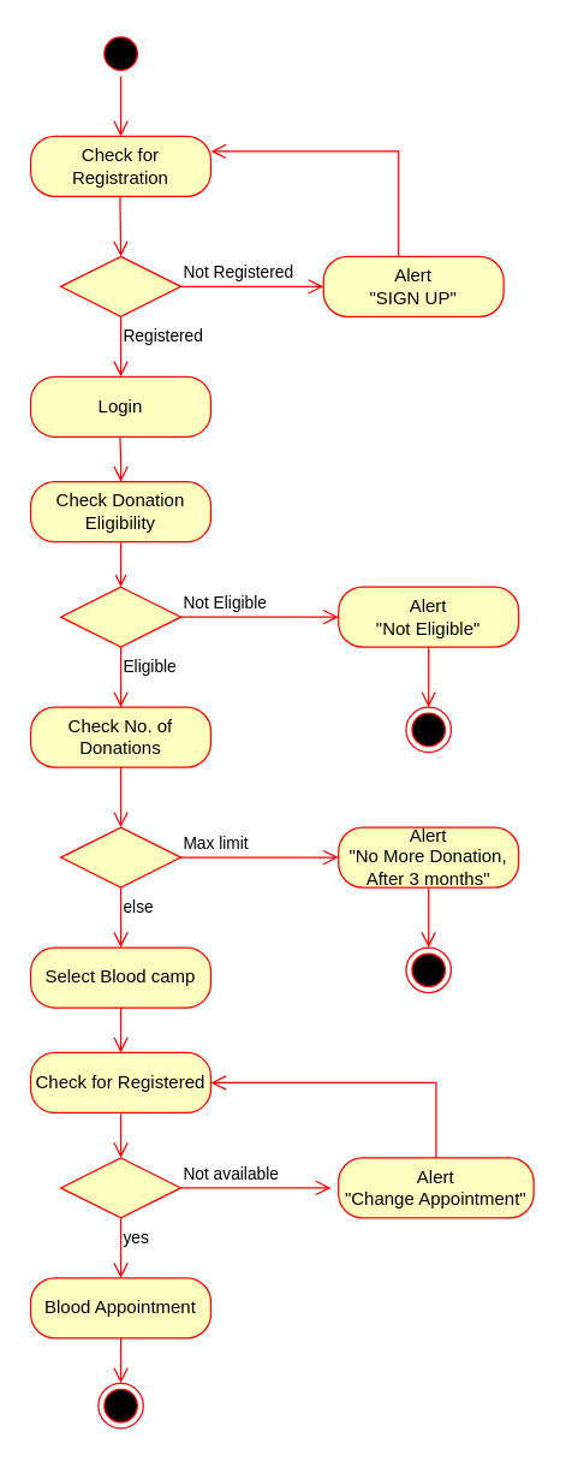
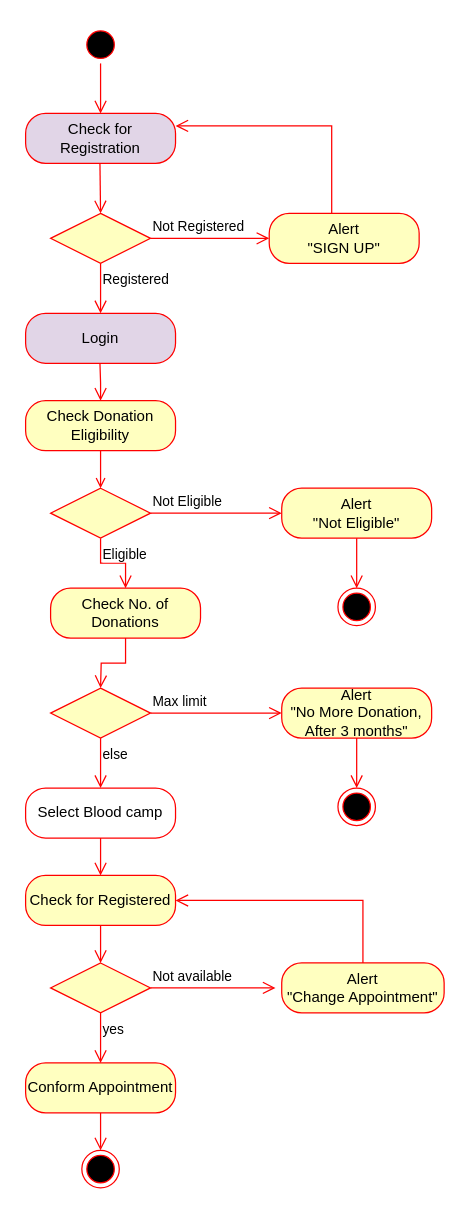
- <mxCell id="4" value="Check for Registration" style="rounded=1;whiteSpace=wrap;html=1;arcSize=40;fontColor=#000000;fillColor=#ffffc0;strokeColor=#ff0000;" vertex="1" parent="1"><mxGeometry x="20" y="90" width="120" height="40" as="geometry" /></mxCell>
+ <mxCell id="4" value="Check for Registration" style="rounded=1;whiteSpace=wrap;html=1;arcSize=40;fontColor=#000000;fillColor=#e1d5e7;strokeColor=#ff0000;" vertex="1" parent="1"><mxGeometry x="20" y="90" width="120" height="40" as="geometry" /></mxCell>
- <mxCell id="11" value="Login" style="rounded=1;whiteSpace=wrap;html=1;arcSize=40;fontColor=#000000;fillColor=#ffffc0;strokeColor=#ff0000;" vertex="1" parent="1"><mxGeometry x="20" y="250" width="120" height="40" as="geometry" /></mxCell>
+ <mxCell id="11" value="Login" style="rounded=1;whiteSpace=wrap;html=1;arcSize=40;fontColor=#000000;fillColor=#e1d5e7;strokeColor=#ff0000;" vertex="1" parent="1"><mxGeometry x="20" y="250" width="120" height="40" as="geometry" /></mxCell>
- <mxCell id="21" value="Check No. of Donations" style="rounded=1;whiteSpace=wrap;html=1;arcSize=40;fontColor=#000000;fillColor=#ffffc0;strokeColor=#ff0000;" vertex="1" parent="1"><mxGeometry x="20" y="470" width="120" height="40" as="geometry" /></mxCell>
+ <mxCell id="21" value="Check No. of Donations" style="rounded=1;whiteSpace=wrap;html=1;arcSize=40;fontColor=#000000;fillColor=#ffffc0;strokeColor=#ff0000;" vertex="1" parent="1"><mxGeometry x="40" y="470" width="120" height="40" as="geometry" /></mxCell>
- <mxCell id="29" value="Select Blood camp" style="rounded=1;whiteSpace=wrap;html=1;arcSize=40;fontColor=#000000;fillColor=#ffffc0;strokeColor=#ff0000;" vertex="1" parent="1"><mxGeometry x="20" y="630" width="120" height="40" as="geometry" /></mxCell>
+ <mxCell id="29" value="Select Blood camp" style="rounded=1;whiteSpace=wrap;html=1;arcSize=40;fontColor=#000000;fillColor=#ffffff;strokeColor=#ff0000;" vertex="1" parent="1"><mxGeometry x="20" y="630" width="120" height="40" as="geometry" /></mxCell>
- <mxCell id="38" value="Blood Appointment" style="rounded=1;whiteSpace=wrap;html=1;arcSize=40;fontColor=#000000;fillColor=#ffffc0;strokeColor=#ff0000;" vertex="1" parent="1"><mxGeometry x="20" y="850" width="120" height="40" as="geometry" /></mxCell>
+ <mxCell id="38" value="Conform Appointment" style="rounded=1;whiteSpace=wrap;html=1;arcSize=40;fontColor=#000000;fillColor=#ffffc0;strokeColor=#ff0000;" vertex="1" parent="1"><mxGeometry x="20" y="850" width="120" height="40" as="geometry" /></mxCell>
